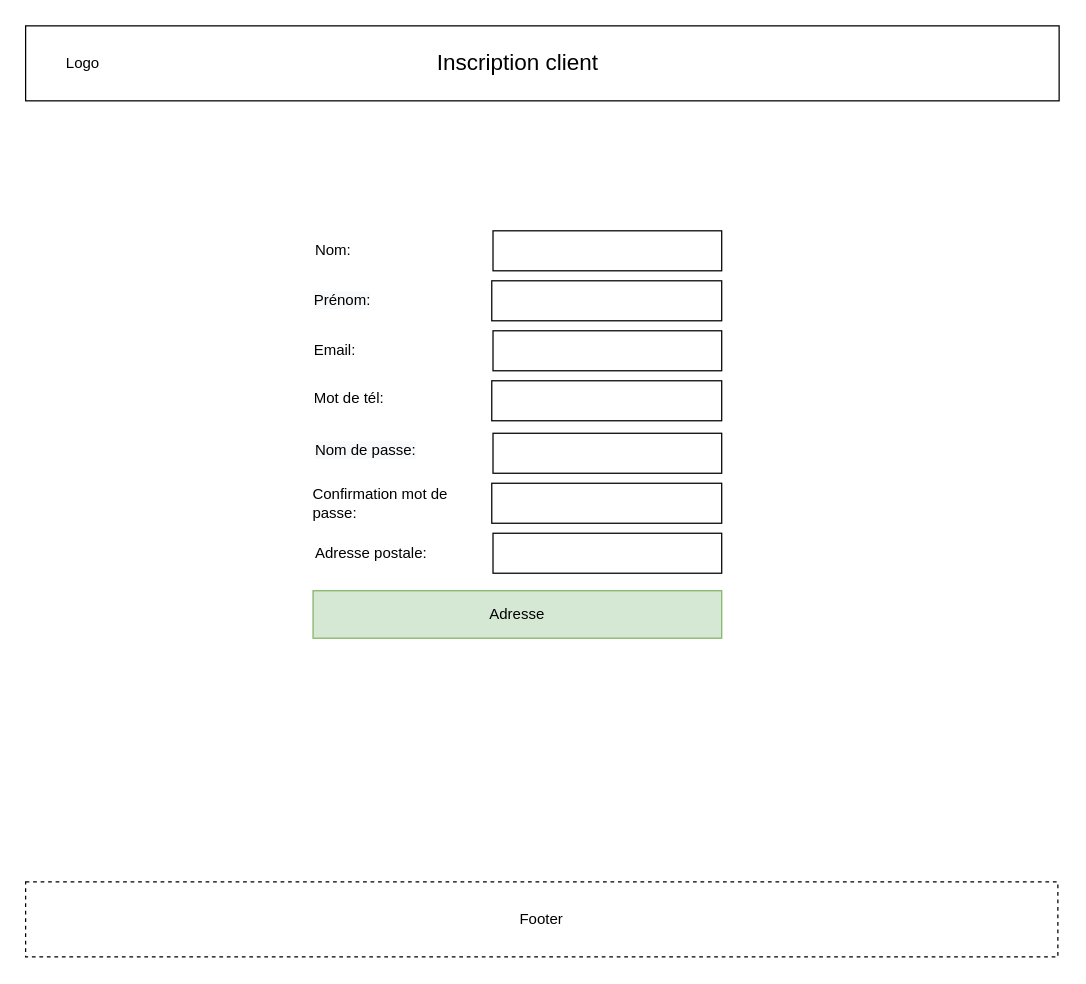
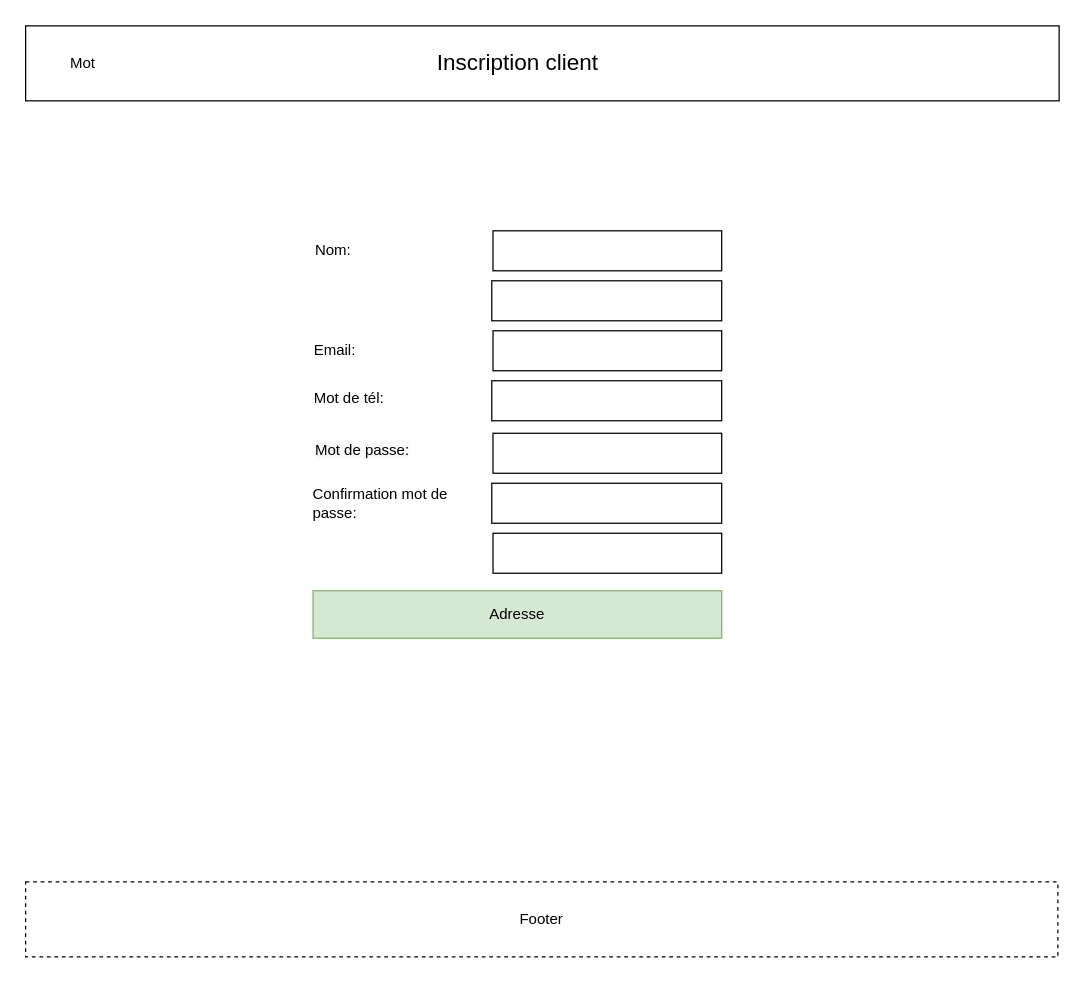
- <mxCell id="3" value="Logo" style="text;html=1;strokeColor=none;fillColor=none;align=center;verticalAlign=middle;whiteSpace=wrap;rounded=0;" parent="1" vertex="1"><mxGeometry x="46" y="40" width="40" height="20" as="geometry" /></mxCell>
+ <mxCell id="3" value="Mot" style="text;html=1;strokeColor=none;fillColor=none;align=center;verticalAlign=middle;whiteSpace=wrap;rounded=0;" parent="1" vertex="1"><mxGeometry x="46" y="40" width="40" height="20" as="geometry" /></mxCell>
- <mxCell id="9" value="&lt;span style=&quot;color: rgb(0 , 0 , 0) ; font-family: &amp;#34;helvetica&amp;#34; ; font-size: 12px ; font-style: normal ; font-weight: 400 ; letter-spacing: normal ; text-indent: 0px ; text-transform: none ; word-spacing: 0px ; background-color: rgb(248 , 249 , 250) ; display: inline ; float: none&quot;&gt;Prénom:&lt;/span&gt;" style="text;whiteSpace=wrap;html=1;align=left;" parent="1" vertex="1"><mxGeometry x="249" y="226" width="128" height="28" as="geometry" /></mxCell>
- <mxCell id="14" value="&lt;span style=&quot;color: rgb(0 , 0 , 0) ; font-family: &amp;#34;helvetica&amp;#34; ; font-size: 12px ; font-style: normal ; font-weight: 400 ; letter-spacing: normal ; text-indent: 0px ; text-transform: none ; word-spacing: 0px ; background-color: rgb(248 , 249 , 250) ; display: inline ; float: none&quot;&gt;Nom de passe:&lt;/span&gt;" style="text;whiteSpace=wrap;html=1;align=left;" parent="1" vertex="1"><mxGeometry x="250" y="346" width="131" height="28" as="geometry" /></mxCell>
+ <mxCell id="14" value="&lt;span style=&quot;color: rgb(0 , 0 , 0) ; font-family: &amp;#34;helvetica&amp;#34; ; font-size: 12px ; font-style: normal ; font-weight: 400 ; letter-spacing: normal ; text-indent: 0px ; text-transform: none ; word-spacing: 0px ; background-color: rgb(248 , 249 , 250) ; display: inline ; float: none&quot;&gt;Mot de passe:&lt;/span&gt;" style="text;whiteSpace=wrap;html=1;align=left;" parent="1" vertex="1"><mxGeometry x="250" y="346" width="131" height="28" as="geometry" /></mxCell>
- <mxCell id="20" value="Adresse postale:" style="text;html=1;strokeColor=none;fillColor=none;align=left;verticalAlign=middle;whiteSpace=wrap;rounded=0;" parent="1" vertex="1"><mxGeometry x="250" y="432" width="129" height="20" as="geometry" /></mxCell>
